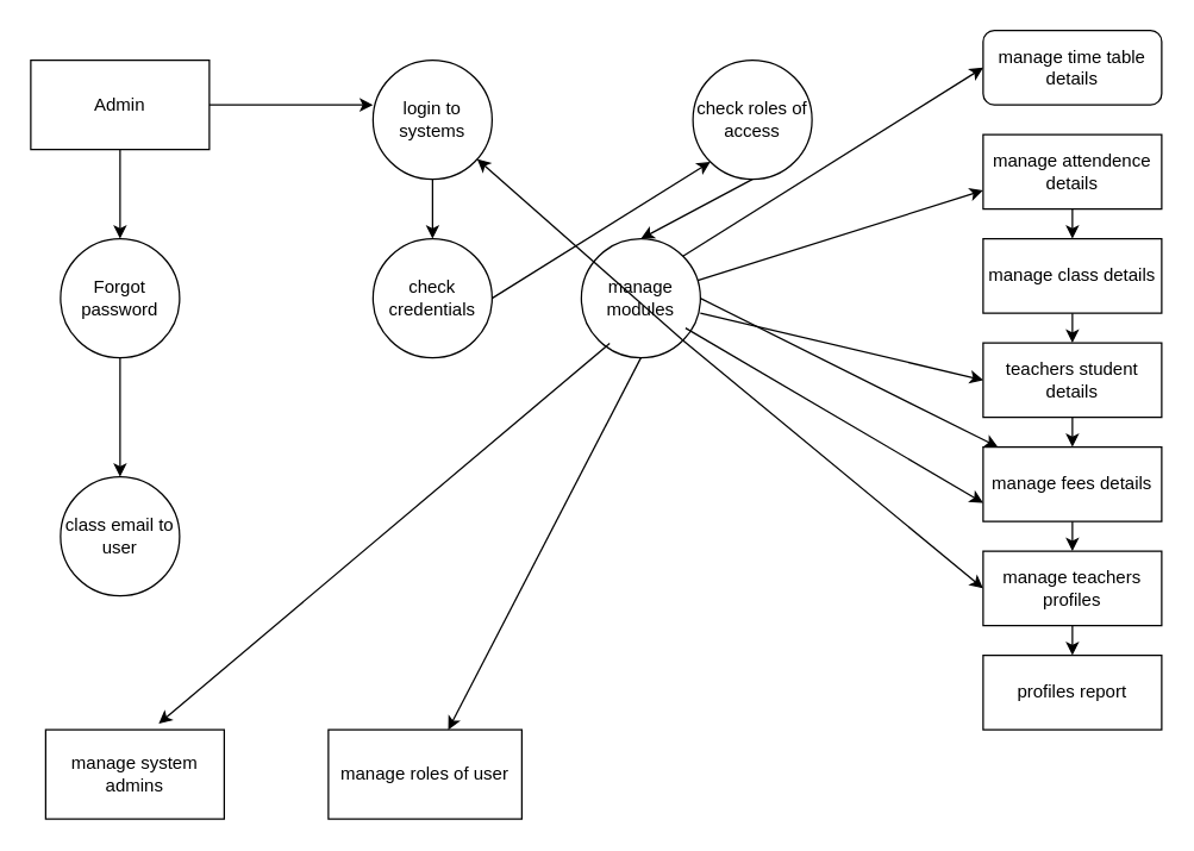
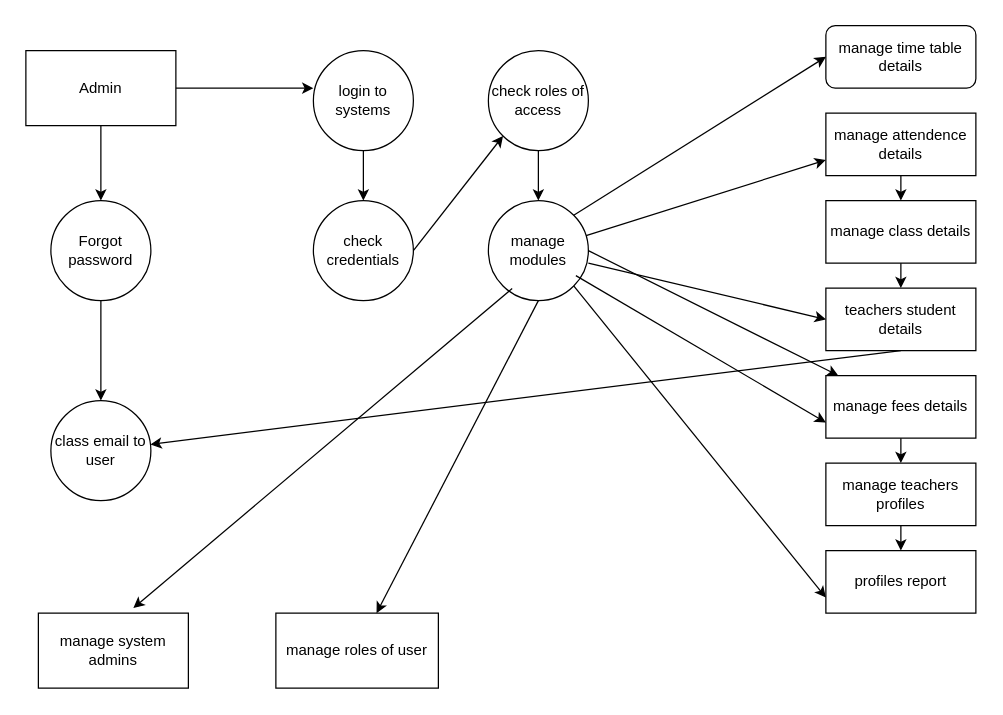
- <mxCell id="7" value="check roles of access" style="ellipse;whiteSpace=wrap;html=1;aspect=fixed;" vertex="1" parent="1"><mxGeometry x="465" y="40" width="80" height="80" as="geometry" /></mxCell>
+ <mxCell id="7" value="check roles of access" style="ellipse;whiteSpace=wrap;html=1;aspect=fixed;" vertex="1" parent="1"><mxGeometry x="390" y="40" width="80" height="80" as="geometry" /></mxCell>
- <mxCell id="22" value="" style="endArrow=classic;html=1;rounded=0;exitX=1;exitY=1;exitDx=0;exitDy=0;" edge="1" parent="1" source="9" target="6"><mxGeometry width="50" height="50" relative="1" as="geometry"><mxPoint x="360" y="340" as="sourcePoint" /><mxPoint x="410" y="290" as="targetPoint" /></mxGeometry></mxCell>
+ <mxCell id="22" value="" style="endArrow=classic;html=1;rounded=0;entryX=0;entryY=0.75;entryDx=0;entryDy=0;exitX=1;exitY=1;exitDx=0;exitDy=0;" edge="1" parent="1" source="9" target="19"><mxGeometry width="50" height="50" relative="1" as="geometry"><mxPoint x="360" y="340" as="sourcePoint" /><mxPoint x="410" y="290" as="targetPoint" /></mxGeometry></mxCell>
- <mxCell id="35" value="" style="endArrow=classic;html=1;rounded=0;entryX=0.5;entryY=0;entryDx=0;entryDy=0;exitX=0.5;exitY=1;exitDx=0;exitDy=0;" edge="1" parent="1" source="15" target="16"><mxGeometry width="50" height="50" relative="1" as="geometry"><mxPoint x="730" y="280" as="sourcePoint" /><mxPoint x="410" y="290" as="targetPoint" /></mxGeometry></mxCell>
+ <mxCell id="35" value="" style="endArrow=classic;html=1;rounded=0;exitX=0.5;exitY=1;exitDx=0;exitDy=0;" edge="1" parent="1" source="15" target="5"><mxGeometry width="50" height="50" relative="1" as="geometry"><mxPoint x="730" y="280" as="sourcePoint" /><mxPoint x="410" y="290" as="targetPoint" /></mxGeometry></mxCell>
- <mxCell id="23" value="" style="endArrow=classic;html=1;rounded=0;entryX=0;entryY=0.5;entryDx=0;entryDy=0;exitX=1;exitY=1;exitDx=0;exitDy=0;" edge="1" parent="1" source="9" target="18"><mxGeometry width="50" height="50" relative="1" as="geometry"><mxPoint x="360" y="340" as="sourcePoint" /><mxPoint x="410" y="290" as="targetPoint" /></mxGeometry></mxCell>
